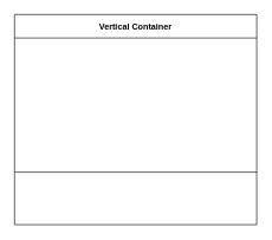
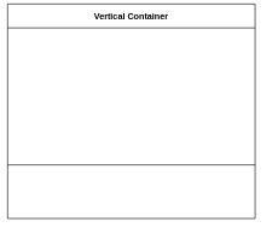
- <mxCell id="2" value="Vertical Container" style="swimlane;whiteSpace=wrap;html=1;startSize=33;strokeColor=default;swimlaneLine=1;" vertex="1" parent="1"><mxGeometry x="20" y="20" width="341" height="296" as="geometry" /></mxCell>
+ <mxCell id="2" value="Vertical Container" style="swimlane;whiteSpace=wrap;html=1;startSize=33;strokeColor=default;swimlaneLine=1;" vertex="1" parent="1"><mxGeometry x="10" y="5" width="341" height="296" as="geometry" /></mxCell>
